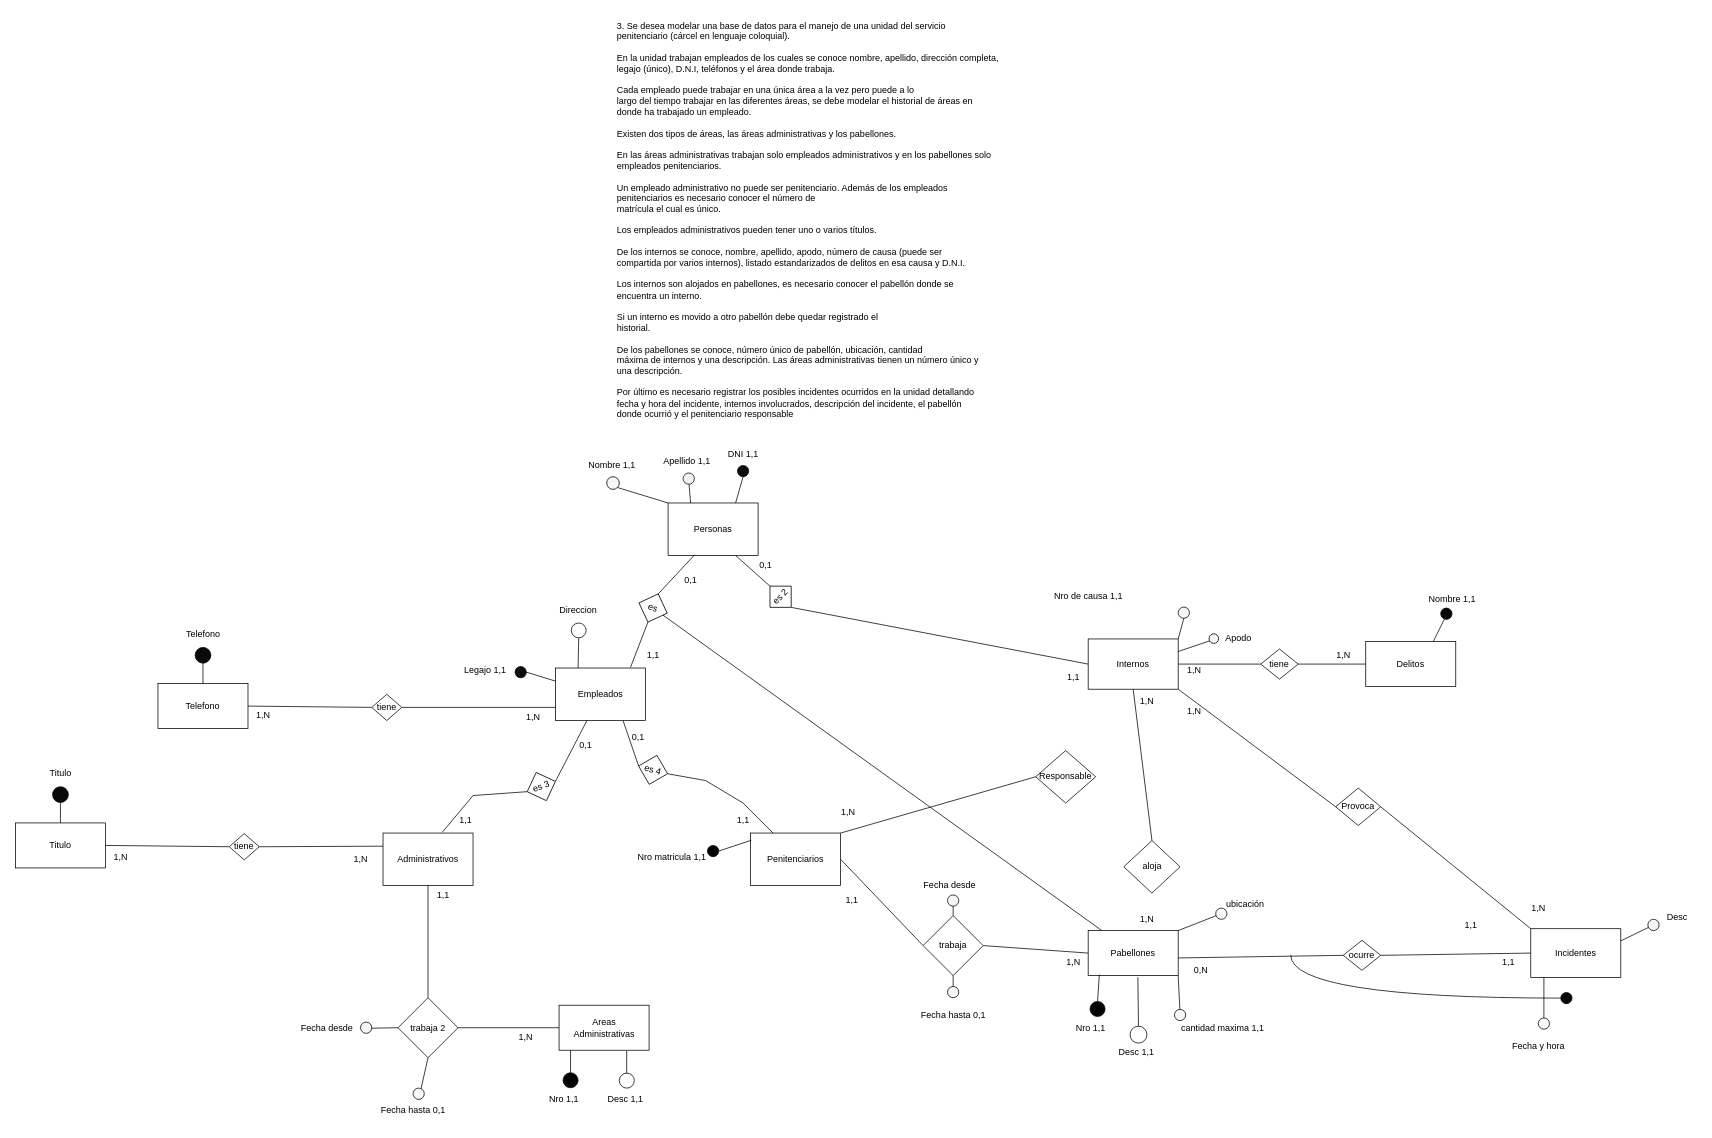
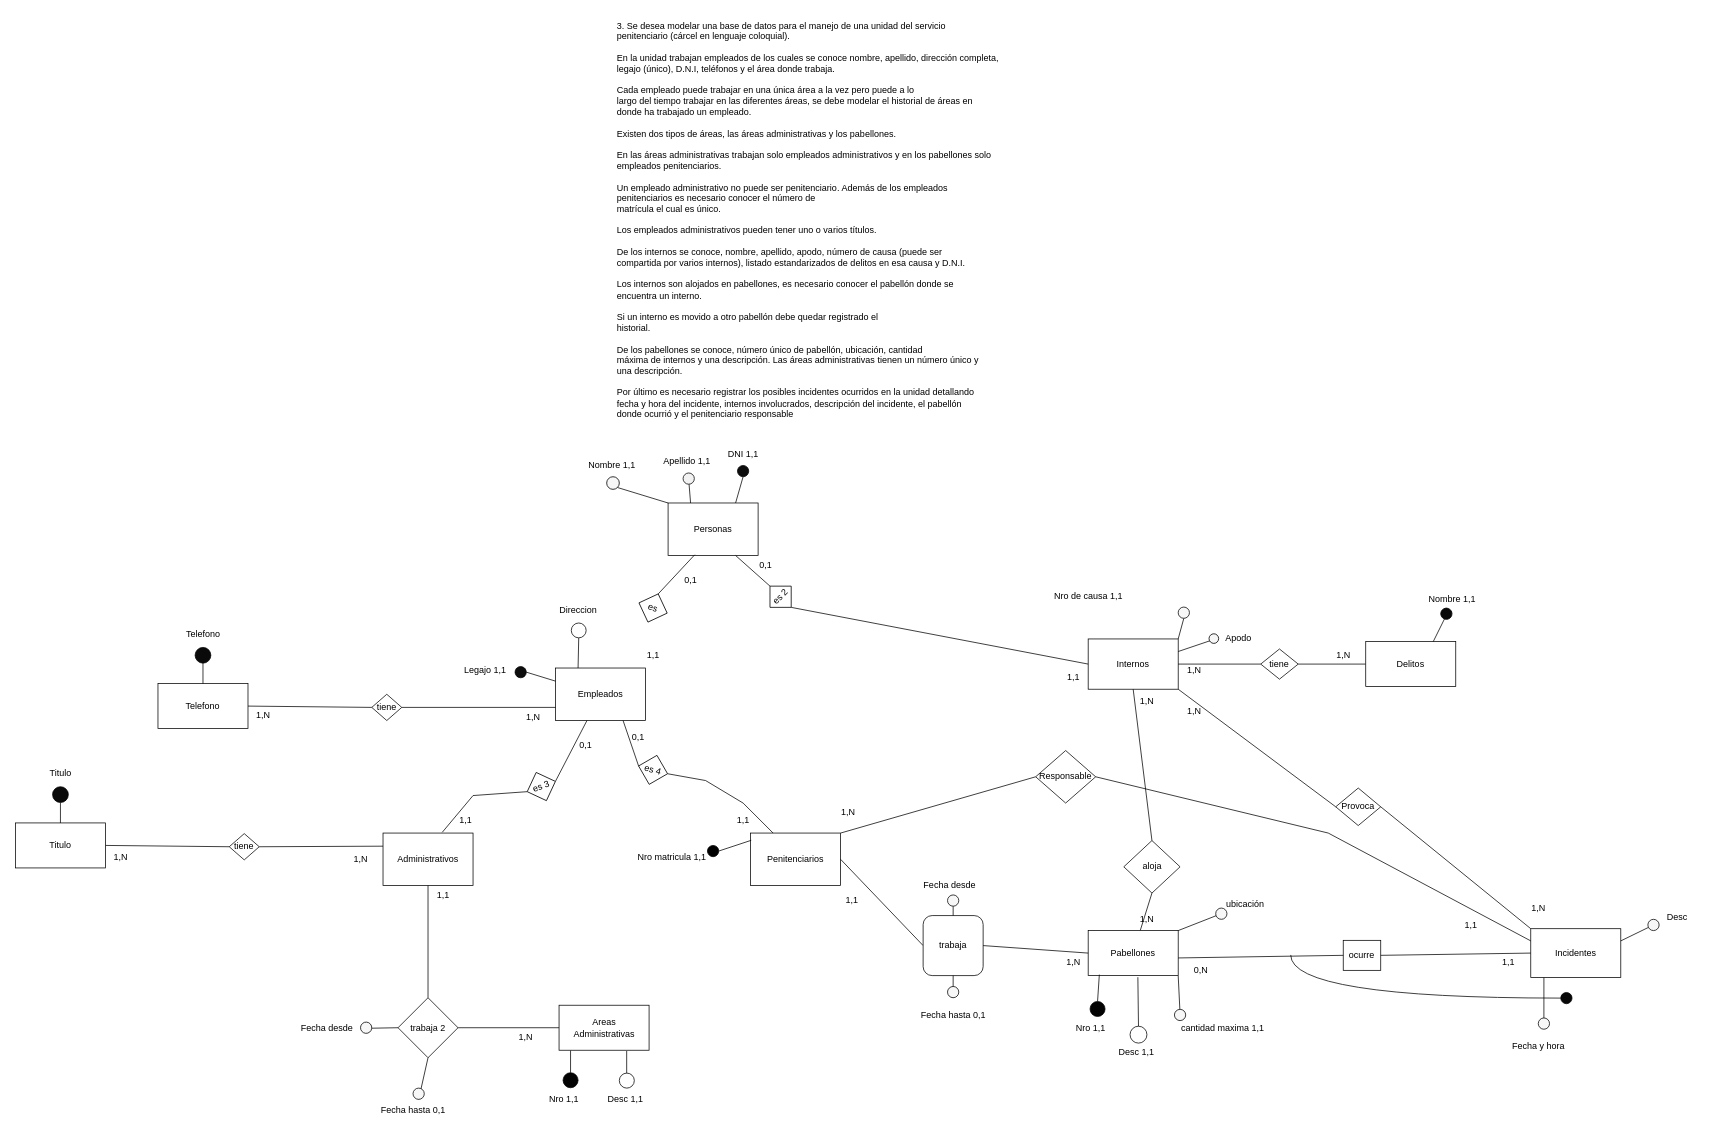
- <mxCell id="13" value="" style="endArrow=none;html=1;rounded=0;exitX=0.833;exitY=-0.014;exitDx=0;exitDy=0;exitPerimeter=0;shadow=0;entryX=0.5;entryY=1;entryDx=0;entryDy=0;" parent="1" source="3" target="128" edge="1"><mxGeometry width="50" height="50" relative="1" as="geometry"><mxPoint x="770" y="870" as="sourcePoint" /><mxPoint x="840" y="850" as="targetPoint" /></mxGeometry></mxCell>
- <mxCell id="49" value="" style="endArrow=none;html=1;rounded=0;" parent="1" source="50" target="128" edge="1"><mxGeometry width="50" height="50" relative="1" as="geometry"><mxPoint x="1510" y="1280" as="sourcePoint" /><mxPoint x="1480" y="1160" as="targetPoint" /></mxGeometry></mxCell>
+ <mxCell id="49" value="" style="endArrow=none;html=1;rounded=0;entryX=0.5;entryY=1;entryDx=0;entryDy=0;" parent="1" source="50" target="47" edge="1"><mxGeometry width="50" height="50" relative="1" as="geometry"><mxPoint x="1510" y="1280" as="sourcePoint" /><mxPoint x="1480" y="1160" as="targetPoint" /></mxGeometry></mxCell>
+ <mxCell id="99" value="" style="endArrow=none;html=1;rounded=0;exitX=1;exitY=0.5;exitDx=0;exitDy=0;entryX=0;entryY=0.25;entryDx=0;entryDy=0;" parent="1" source="98" target="78" edge="1"><mxGeometry width="50" height="50" relative="1" as="geometry"><mxPoint x="1600" y="1070" as="sourcePoint" /><mxPoint x="1650" y="1020" as="targetPoint" /><Array as="points"><mxPoint x="1770" y="1110" /></Array></mxGeometry></mxCell>
- <mxCell id="52" value="trabaja" style="rhombus;whiteSpace=wrap;html=1;" parent="1" vertex="1"><mxGeometry x="1230" y="1220" width="80" height="80" as="geometry" /></mxCell>
+ <mxCell id="52" value="trabaja" style="whiteSpace=wrap;html=1;rounded=1;" parent="1" vertex="1"><mxGeometry x="1230" y="1220" width="80" height="80" as="geometry" /></mxCell>
- <mxCell id="79" value="ocurre" style="rhombus;whiteSpace=wrap;html=1;" parent="1" vertex="1"><mxGeometry x="1790" y="1253" width="50" height="40" as="geometry" /></mxCell>
+ <mxCell id="79" value="ocurre" style="whiteSpace=wrap;html=1;rounded=0;" parent="1" vertex="1"><mxGeometry x="1790" y="1253" width="50" height="40" as="geometry" /></mxCell>
